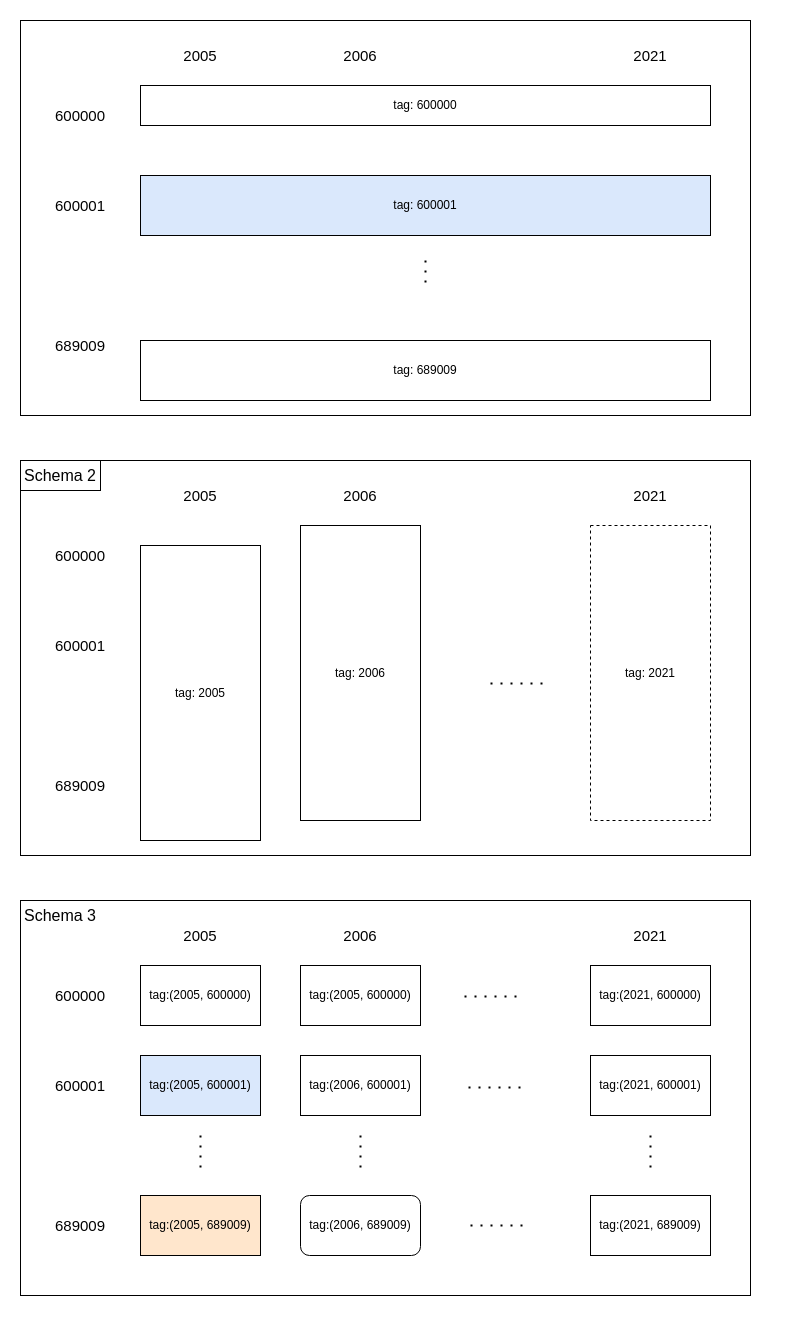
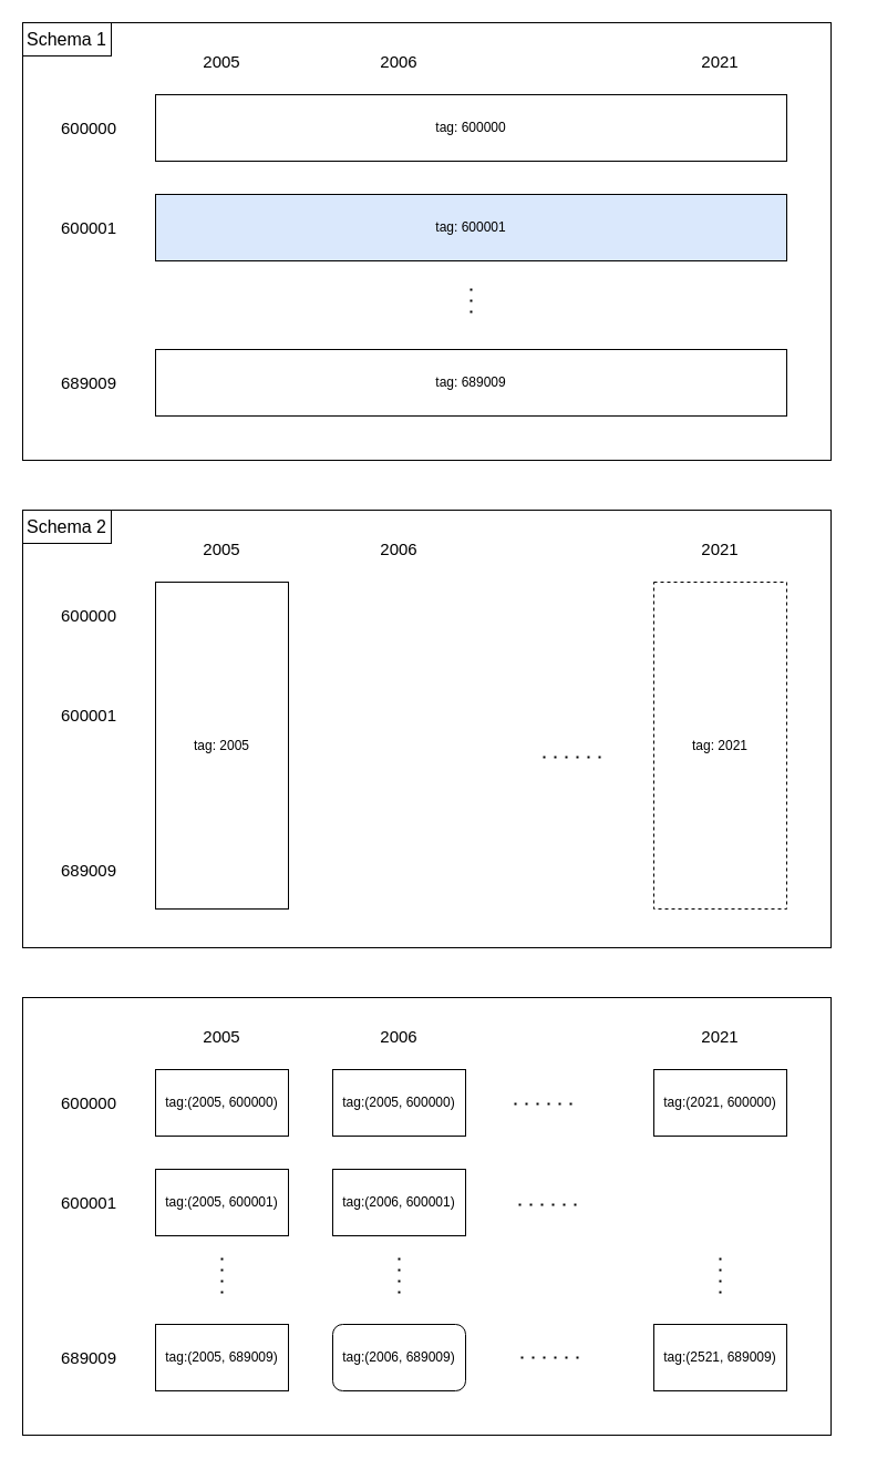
+ <mxCell id="29" value="&lt;font style=&quot;font-size: 16px&quot;&gt;Schema 1&lt;/font&gt;" style="text;html=1;fillColor=none;align=center;verticalAlign=middle;whiteSpace=wrap;rounded=0;strokeColor=#000000;" vertex="1" parent="17"><mxGeometry width="80" height="30" as="geometry" /></mxCell>
- <mxCell id="19" value="tag: 600000" style="rounded=0;whiteSpace=wrap;html=1;" vertex="1" parent="17"><mxGeometry x="120" y="65" width="570" height="40" as="geometry" /></mxCell>
+ <mxCell id="19" value="tag: 600000" style="rounded=0;whiteSpace=wrap;html=1;" vertex="1" parent="17"><mxGeometry x="120" y="65" width="570" height="60" as="geometry" /></mxCell>
- <mxCell id="21" value="&lt;span&gt;tag: 689009&lt;/span&gt;" style="rounded=0;whiteSpace=wrap;html=1;" vertex="1" parent="17"><mxGeometry x="120" y="320" width="570" height="60" as="geometry" /></mxCell>
+ <mxCell id="21" value="&lt;span&gt;tag: 689009&lt;/span&gt;" style="rounded=0;whiteSpace=wrap;html=1;" vertex="1" parent="17"><mxGeometry x="120" y="295" width="570" height="60" as="geometry" /></mxCell>
- <mxCell id="7" value="tag: 2006" style="rounded=0;whiteSpace=wrap;html=1;" vertex="1" parent="4"><mxGeometry x="280" y="65" width="120" height="295" as="geometry" /></mxCell>
- <mxCell id="6" value="tag: 2005" style="rounded=0;whiteSpace=wrap;html=1;" vertex="1" parent="4"><mxGeometry x="120" y="85" width="120" height="295" as="geometry" /></mxCell>
+ <mxCell id="6" value="tag: 2005" style="rounded=0;whiteSpace=wrap;html=1;" vertex="1" parent="4"><mxGeometry x="120" y="65" width="120" height="295" as="geometry" /></mxCell>
- <mxCell id="53" value="&lt;font style=&quot;font-size: 16px&quot;&gt;Schema 3&lt;/font&gt;" style="text;html=1;strokeColor=none;fillColor=none;align=center;verticalAlign=middle;whiteSpace=wrap;rounded=0;" vertex="1" parent="32"><mxGeometry width="80" height="30" as="geometry" /></mxCell>
- <mxCell id="37" value="&lt;span&gt;tag:(2005, 600001)&lt;/span&gt;" style="rounded=0;whiteSpace=wrap;html=1;fillColor=#dae8fc;" vertex="1" parent="32"><mxGeometry x="120" y="155" width="120" height="60" as="geometry" /></mxCell>
+ <mxCell id="37" value="&lt;span&gt;tag:(2005, 600001)&lt;/span&gt;" style="rounded=0;whiteSpace=wrap;html=1;" vertex="1" parent="32"><mxGeometry x="120" y="155" width="120" height="60" as="geometry" /></mxCell>
- <mxCell id="39" value="&lt;span&gt;tag:(2021, 600001)&lt;/span&gt;" style="rounded=0;whiteSpace=wrap;html=1;" vertex="1" parent="32"><mxGeometry x="570" y="155" width="120" height="60" as="geometry" /></mxCell>
- <mxCell id="40" value="&lt;span&gt;tag:(2005, 689009)&lt;/span&gt;" style="rounded=0;whiteSpace=wrap;html=1;fillColor=#ffe6cc;" vertex="1" parent="32"><mxGeometry x="120" y="295" width="120" height="60" as="geometry" /></mxCell>
+ <mxCell id="40" value="&lt;span&gt;tag:(2005, 689009)&lt;/span&gt;" style="rounded=0;whiteSpace=wrap;html=1;" vertex="1" parent="32"><mxGeometry x="120" y="295" width="120" height="60" as="geometry" /></mxCell>
- <mxCell id="42" value="&lt;span&gt;tag:(2021,&amp;nbsp;&lt;/span&gt;689009&lt;span&gt;)&lt;/span&gt;" style="rounded=0;whiteSpace=wrap;html=1;" vertex="1" parent="32"><mxGeometry x="570" y="295" width="120" height="60" as="geometry" /></mxCell>
+ <mxCell id="42" value="&lt;span&gt;tag:(2521,&amp;nbsp;&lt;/span&gt;689009&lt;span&gt;)&lt;/span&gt;" style="rounded=0;whiteSpace=wrap;html=1;" vertex="1" parent="32"><mxGeometry x="570" y="295" width="120" height="60" as="geometry" /></mxCell>
